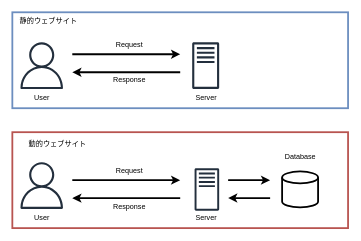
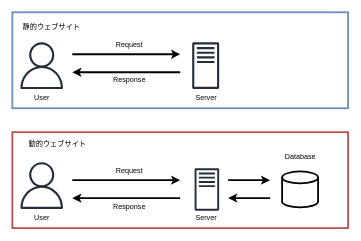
- <mxCell id="15" value="静的ウェブサイト" style="text;html=1;align=center;verticalAlign=middle;resizable=0;points=[];autosize=1;strokeColor=none;fillColor=none;" parent="1" vertex="1"><mxGeometry x="20" y="20" width="120" height="30" as="geometry" /></mxCell>
+ <mxCell id="15" value="静的ウェブサイト" style="text;html=1;align=center;verticalAlign=middle;resizable=0;points=[];autosize=1;strokeColor=none;fillColor=none;" parent="1" vertex="1"><mxGeometry x="25" y="30" width="120" height="30" as="geometry" /></mxCell>
